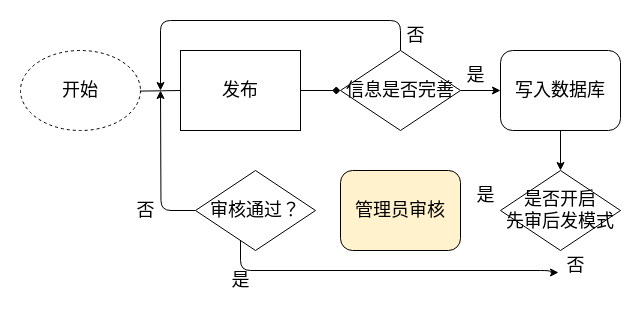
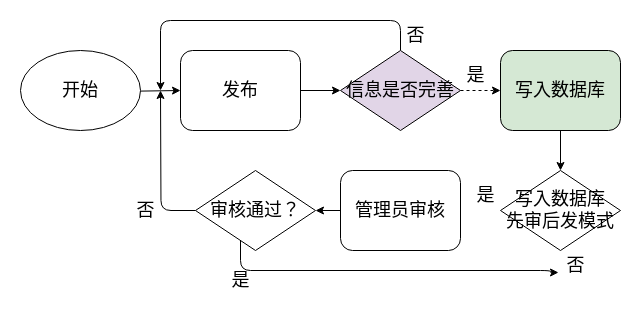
- <mxCell id="3" value="&lt;font style=&quot;font-size: 18px&quot;&gt;开始&lt;/font&gt;" style="ellipse;whiteSpace=wrap;html=1;dashed=1;" vertex="1" parent="1"><mxGeometry x="20" y="50" width="120" height="80" as="geometry" /></mxCell>
+ <mxCell id="3" value="&lt;font style=&quot;font-size: 18px&quot;&gt;开始&lt;/font&gt;" style="ellipse;whiteSpace=wrap;html=1;" vertex="1" parent="1"><mxGeometry x="20" y="50" width="120" height="80" as="geometry" /></mxCell>
- <mxCell id="2" value="" style="edgeStyle=none;html=1;fontSize=18;endArrow=none;" edge="1" parent="1" source="3" target="5"><mxGeometry relative="1" as="geometry" /></mxCell>
+ <mxCell id="2" value="" style="edgeStyle=none;html=1;fontSize=18;" edge="1" parent="1" source="3" target="5"><mxGeometry relative="1" as="geometry" /></mxCell>
- <mxCell id="5" value="发布" style="whiteSpace=wrap;html=1;fontSize=18;rounded=0;" vertex="1" parent="1"><mxGeometry x="180" y="50" width="120" height="80" as="geometry" /></mxCell>
+ <mxCell id="5" value="发布" style="rounded=1;whiteSpace=wrap;html=1;fontSize=18;" vertex="1" parent="1"><mxGeometry x="180" y="50" width="120" height="80" as="geometry" /></mxCell>
- <mxCell id="4" value="" style="edgeStyle=none;html=1;fontSize=18;endArrow=diamond;" edge="1" parent="1" source="5" target="8"><mxGeometry relative="1" as="geometry" /></mxCell>
+ <mxCell id="4" value="" style="edgeStyle=none;html=1;fontSize=18;" edge="1" parent="1" source="5" target="8"><mxGeometry relative="1" as="geometry" /></mxCell>
- <mxCell id="8" value="信息是否完善" style="rhombus;whiteSpace=wrap;html=1;fontSize=18;" vertex="1" parent="1"><mxGeometry x="340" y="50" width="120" height="80" as="geometry" /></mxCell>
+ <mxCell id="8" value="信息是否完善" style="rhombus;whiteSpace=wrap;html=1;fontSize=18;fillColor=#e1d5e7;" vertex="1" parent="1"><mxGeometry x="340" y="50" width="120" height="80" as="geometry" /></mxCell>
- <mxCell id="6" value="" style="edgeStyle=none;html=1;fontSize=18;" edge="1" parent="1" source="8" target="10"><mxGeometry relative="1" as="geometry" /></mxCell>
+ <mxCell id="6" value="" style="edgeStyle=none;html=1;fontSize=18;dashed=1;" edge="1" parent="1" source="8" target="10"><mxGeometry relative="1" as="geometry" /></mxCell>
- <mxCell id="10" value="写入数据库" style="rounded=1;whiteSpace=wrap;html=1;fontSize=18;" vertex="1" parent="1"><mxGeometry x="500" y="50" width="120" height="80" as="geometry" /></mxCell>
+ <mxCell id="10" value="写入数据库" style="rounded=1;whiteSpace=wrap;html=1;fontSize=18;fillColor=#d5e8d4;" vertex="1" parent="1"><mxGeometry x="500" y="50" width="120" height="80" as="geometry" /></mxCell>
+ <mxCell id="15" value="" style="edgeStyle=orthogonalEdgeStyle;html=1;fontSize=18;" edge="1" parent="1" source="16" target="20"><mxGeometry relative="1" as="geometry" /></mxCell>
- <mxCell id="16" value="管理员审核" style="rounded=1;whiteSpace=wrap;html=1;fontSize=18;fillColor=#fff2cc;" vertex="1" parent="1"><mxGeometry x="340" y="170" width="120" height="80" as="geometry" /></mxCell>
+ <mxCell id="16" value="管理员审核" style="rounded=1;whiteSpace=wrap;html=1;fontSize=18;" vertex="1" parent="1"><mxGeometry x="340" y="170" width="120" height="80" as="geometry" /></mxCell>
- <mxCell id="13" value="是否开启&lt;br&gt;先审后发模式" style="rhombus;whiteSpace=wrap;html=1;fontSize=18;" vertex="1" parent="1"><mxGeometry x="500" y="170" width="120" height="80" as="geometry" /></mxCell>
+ <mxCell id="13" value="写入数据库&lt;br&gt;先审后发模式" style="rhombus;whiteSpace=wrap;html=1;fontSize=18;" vertex="1" parent="1"><mxGeometry x="500" y="170" width="120" height="80" as="geometry" /></mxCell>
